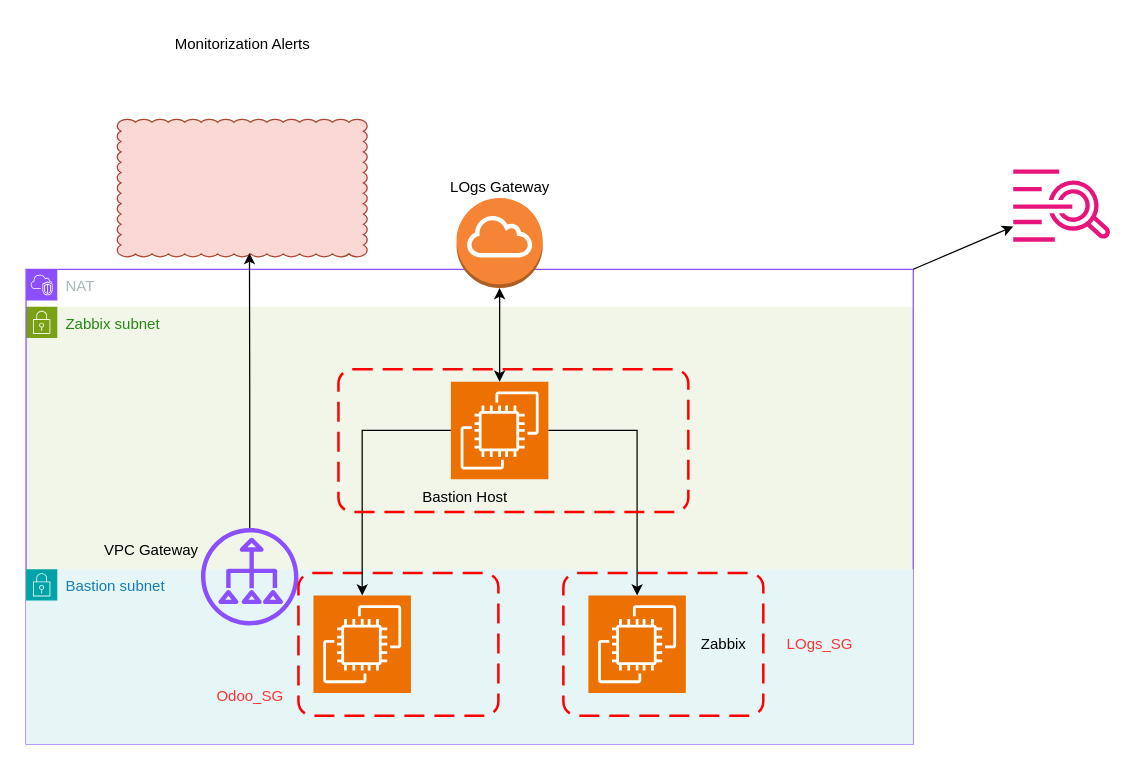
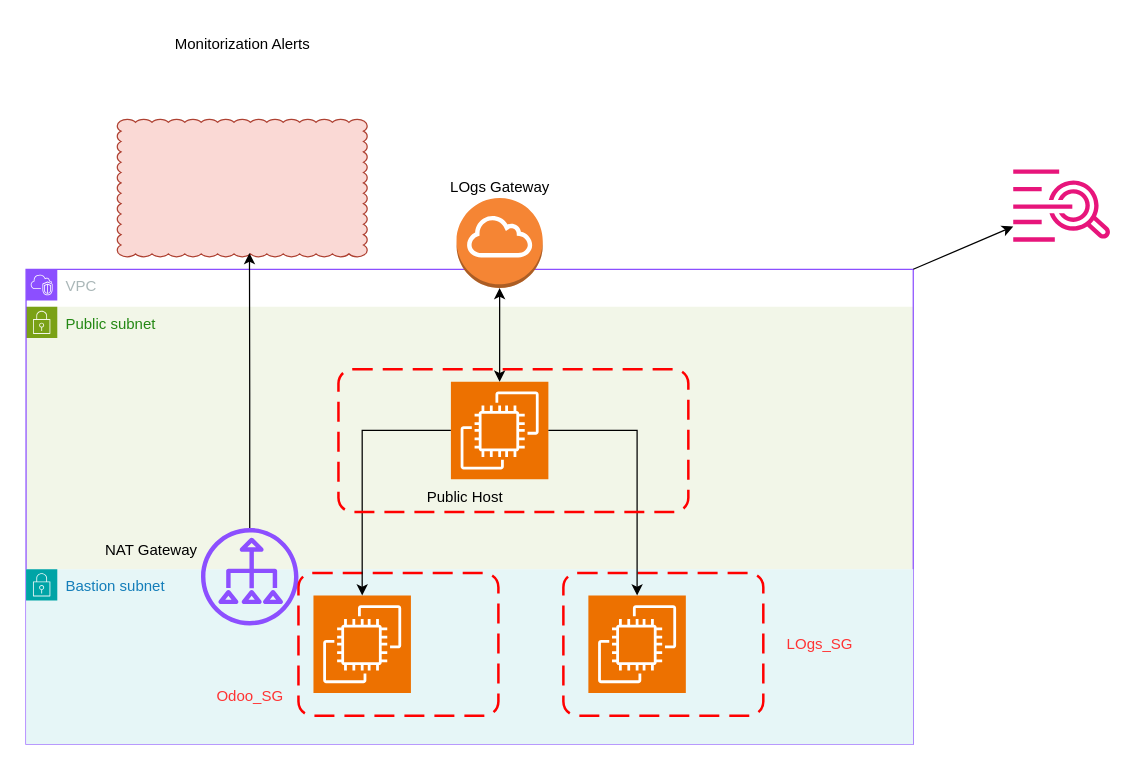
- <mxCell id="3" value="NAT" style="points=[[0,0],[0.25,0],[0.5,0],[0.75,0],[1,0],[1,0.25],[1,0.5],[1,0.75],[1,1],[0.75,1],[0.5,1],[0.25,1],[0,1],[0,0.75],[0,0.5],[0,0.25]];outlineConnect=0;gradientColor=none;html=1;whiteSpace=wrap;fontSize=12;fontStyle=0;container=1;pointerEvents=0;collapsible=0;recursiveResize=0;shape=mxgraph.aws4.group;grIcon=mxgraph.aws4.group_vpc2;strokeColor=#8C4FFF;fillColor=none;verticalAlign=top;align=left;spacingLeft=30;fontColor=#AAB7B8;dashed=0;" parent="1" vertex="1"><mxGeometry x="20" y="215" width="710" height="380" as="geometry" /></mxCell>
+ <mxCell id="3" value="VPC" style="points=[[0,0],[0.25,0],[0.5,0],[0.75,0],[1,0],[1,0.25],[1,0.5],[1,0.75],[1,1],[0.75,1],[0.5,1],[0.25,1],[0,1],[0,0.75],[0,0.5],[0,0.25]];outlineConnect=0;gradientColor=none;html=1;whiteSpace=wrap;fontSize=12;fontStyle=0;container=1;pointerEvents=0;collapsible=0;recursiveResize=0;shape=mxgraph.aws4.group;grIcon=mxgraph.aws4.group_vpc2;strokeColor=#8C4FFF;fillColor=none;verticalAlign=top;align=left;spacingLeft=30;fontColor=#AAB7B8;dashed=0;" parent="1" vertex="1"><mxGeometry x="20" y="215" width="710" height="380" as="geometry" /></mxCell>
- <mxCell id="2" value="Zabbix subnet" style="points=[[0,0],[0.25,0],[0.5,0],[0.75,0],[1,0],[1,0.25],[1,0.5],[1,0.75],[1,1],[0.75,1],[0.5,1],[0.25,1],[0,1],[0,0.75],[0,0.5],[0,0.25]];outlineConnect=0;gradientColor=none;html=1;whiteSpace=wrap;fontSize=12;fontStyle=0;container=1;pointerEvents=0;collapsible=0;recursiveResize=0;shape=mxgraph.aws4.group;grIcon=mxgraph.aws4.group_security_group;grStroke=0;strokeColor=#7AA116;fillColor=#F2F6E8;verticalAlign=top;align=left;spacingLeft=30;fontColor=#248814;dashed=0;" parent="1" vertex="1"><mxGeometry x="20" y="245" width="710" height="210" as="geometry" /></mxCell>
+ <mxCell id="2" value="Public subnet" style="points=[[0,0],[0.25,0],[0.5,0],[0.75,0],[1,0],[1,0.25],[1,0.5],[1,0.75],[1,1],[0.75,1],[0.5,1],[0.25,1],[0,1],[0,0.75],[0,0.5],[0,0.25]];outlineConnect=0;gradientColor=none;html=1;whiteSpace=wrap;fontSize=12;fontStyle=0;container=1;pointerEvents=0;collapsible=0;recursiveResize=0;shape=mxgraph.aws4.group;grIcon=mxgraph.aws4.group_security_group;grStroke=0;strokeColor=#7AA116;fillColor=#F2F6E8;verticalAlign=top;align=left;spacingLeft=30;fontColor=#248814;dashed=0;" parent="1" vertex="1"><mxGeometry x="20" y="245" width="710" height="210" as="geometry" /></mxCell>
- <mxCell id="17" value="&lt;div&gt;Bastion Host&lt;/div&gt;" style="text;html=1;align=center;verticalAlign=middle;resizable=0;points=[];autosize=1;strokeColor=none;fillColor=none;" parent="3" vertex="1"><mxGeometry x="305.5" y="168" width="90" height="30" as="geometry" /></mxCell>
+ <mxCell id="17" value="&lt;div&gt;Public Host&lt;/div&gt;" style="text;html=1;align=center;verticalAlign=middle;resizable=0;points=[];autosize=1;strokeColor=none;fillColor=none;" parent="3" vertex="1"><mxGeometry x="305.5" y="168" width="90" height="30" as="geometry" /></mxCell>
- <mxCell id="16" value="VPC Gateway" style="text;html=1;align=center;verticalAlign=middle;resizable=0;points=[];autosize=1;strokeColor=none;fillColor=none;" parent="3" vertex="1"><mxGeometry x="50" y="210" width="100" height="30" as="geometry" /></mxCell>
+ <mxCell id="16" value="NAT Gateway" style="text;html=1;align=center;verticalAlign=middle;resizable=0;points=[];autosize=1;strokeColor=none;fillColor=none;" parent="3" vertex="1"><mxGeometry x="50" y="210" width="100" height="30" as="geometry" /></mxCell>
- <mxCell id="7" value="Zabbix" style="text;html=1;align=center;verticalAlign=middle;resizable=0;points=[];autosize=1;strokeColor=none;fillColor=none;" parent="4" vertex="1"><mxGeometry x="528" y="45" width="60" height="30" as="geometry" /></mxCell>
